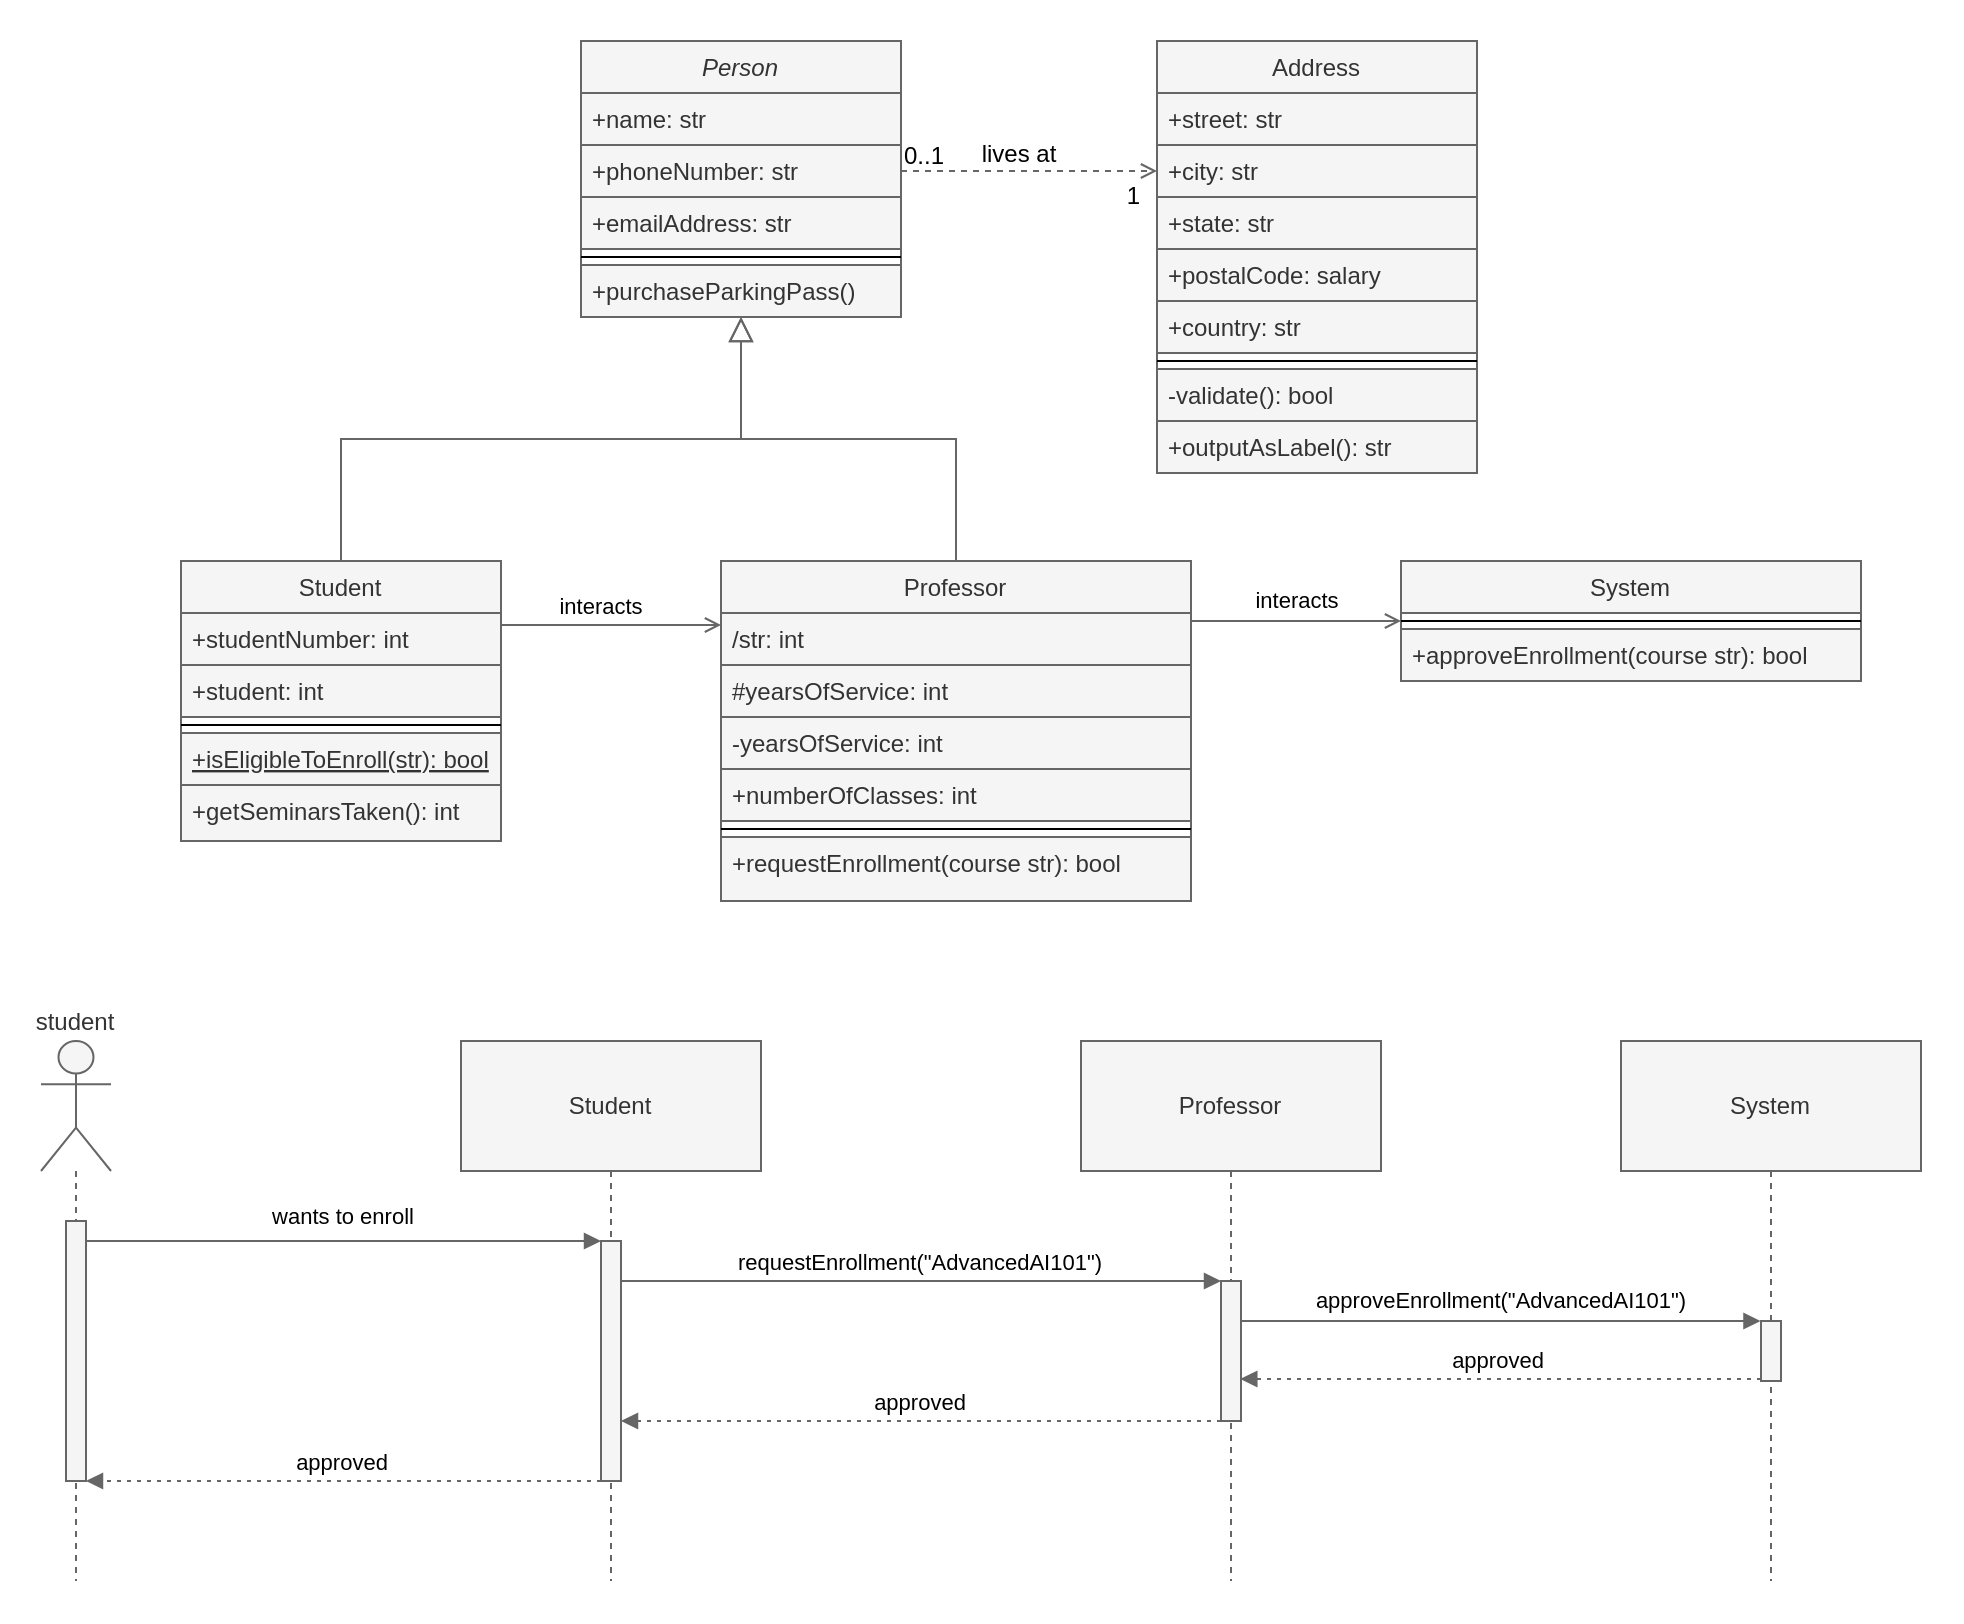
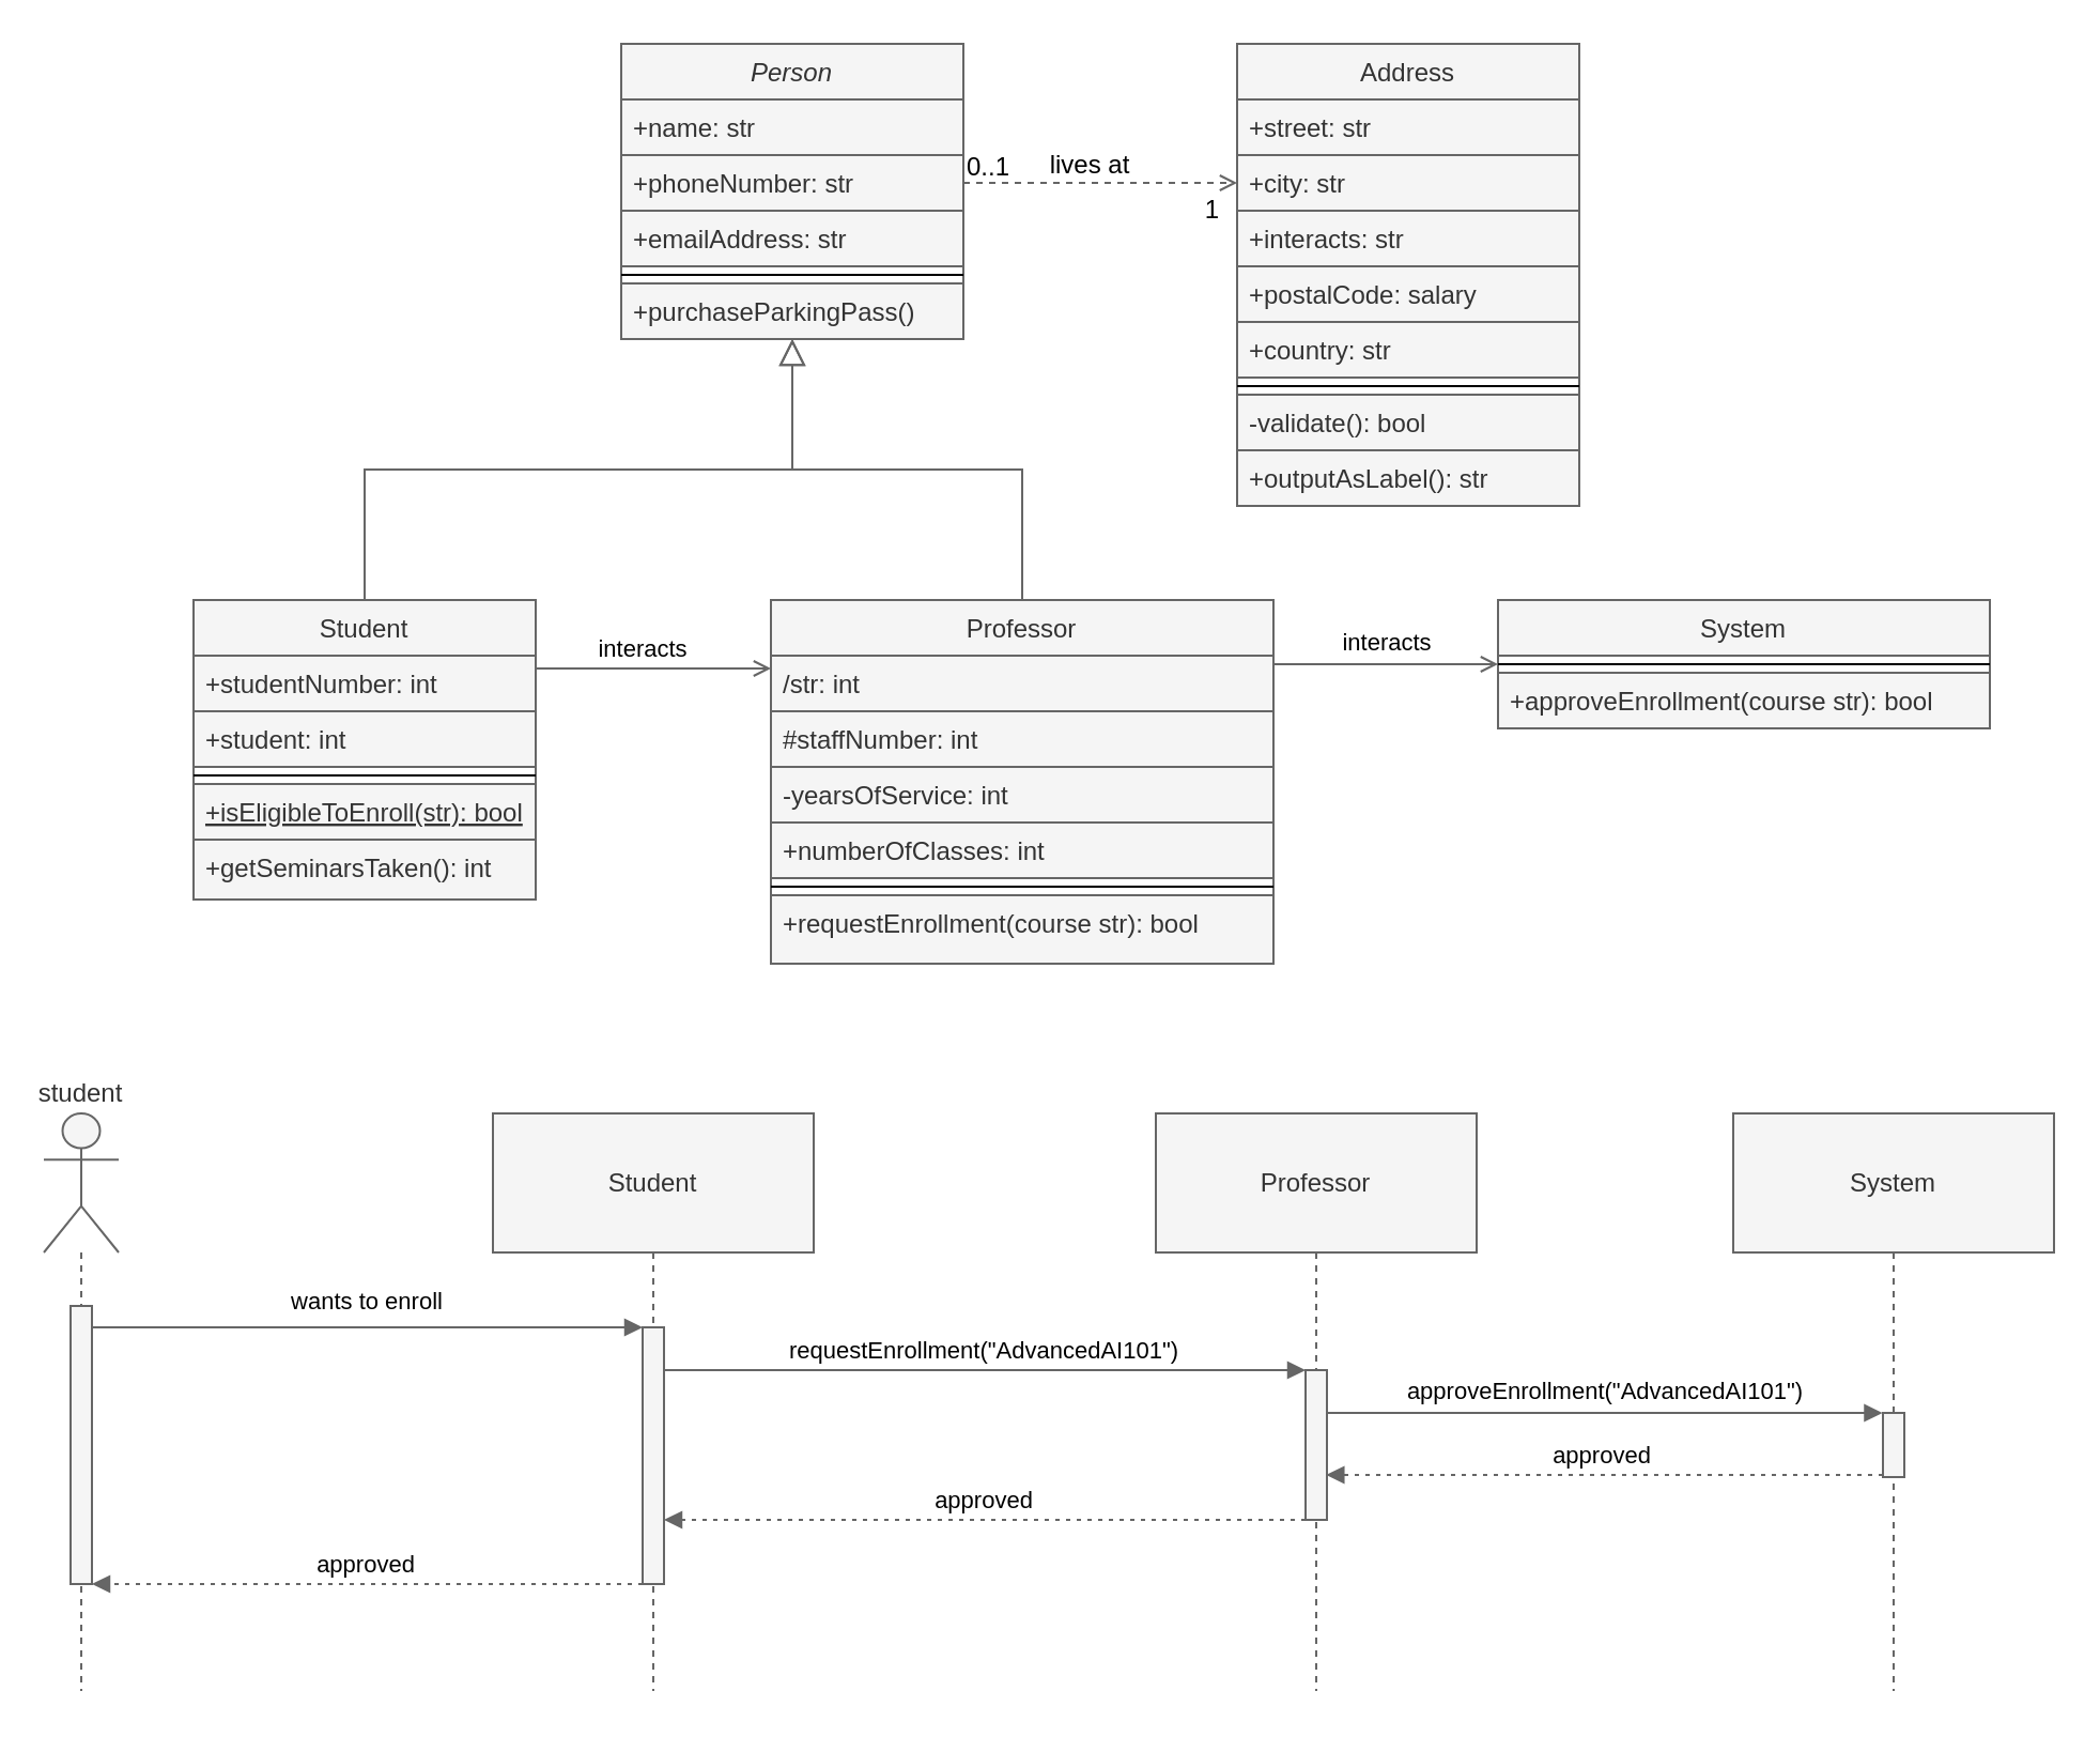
- <mxCell id="44" value="+state: str" style="text;align=left;verticalAlign=top;spacingLeft=4;spacingRight=4;overflow=hidden;rotatable=1;points=[[0,0.5],[1,0.5]];portConstraint=eastwest;rounded=0;shadow=0;html=0;editable=1;movable=1;resizable=1;deletable=1;locked=0;connectable=1;fontStyle=0;fillColor=#f5f5f5;fontColor=#333333;strokeColor=#666666;" parent="41" vertex="1"><mxGeometry y="78" width="160" height="26" as="geometry" /></mxCell>
+ <mxCell id="44" value="+interacts: str" style="text;align=left;verticalAlign=top;spacingLeft=4;spacingRight=4;overflow=hidden;rotatable=1;points=[[0,0.5],[1,0.5]];portConstraint=eastwest;rounded=0;shadow=0;html=0;editable=1;movable=1;resizable=1;deletable=1;locked=0;connectable=1;fontStyle=0;fillColor=#f5f5f5;fontColor=#333333;strokeColor=#666666;" parent="41" vertex="1"><mxGeometry y="78" width="160" height="26" as="geometry" /></mxCell>
- <mxCell id="35" value="#yearsOfService: int" style="text;align=left;verticalAlign=top;spacingLeft=4;spacingRight=4;overflow=hidden;rotatable=1;points=[[0,0.5],[1,0.5]];portConstraint=eastwest;editable=1;movable=1;resizable=1;deletable=1;locked=0;connectable=1;fontStyle=0;fillColor=#f5f5f5;fontColor=#333333;strokeColor=#666666;" parent="33" vertex="1"><mxGeometry y="52" width="235" height="26" as="geometry" /></mxCell>
+ <mxCell id="35" value="#staffNumber: int" style="text;align=left;verticalAlign=top;spacingLeft=4;spacingRight=4;overflow=hidden;rotatable=1;points=[[0,0.5],[1,0.5]];portConstraint=eastwest;editable=1;movable=1;resizable=1;deletable=1;locked=0;connectable=1;fontStyle=0;fillColor=#f5f5f5;fontColor=#333333;strokeColor=#666666;" parent="33" vertex="1"><mxGeometry y="52" width="235" height="26" as="geometry" /></mxCell>
